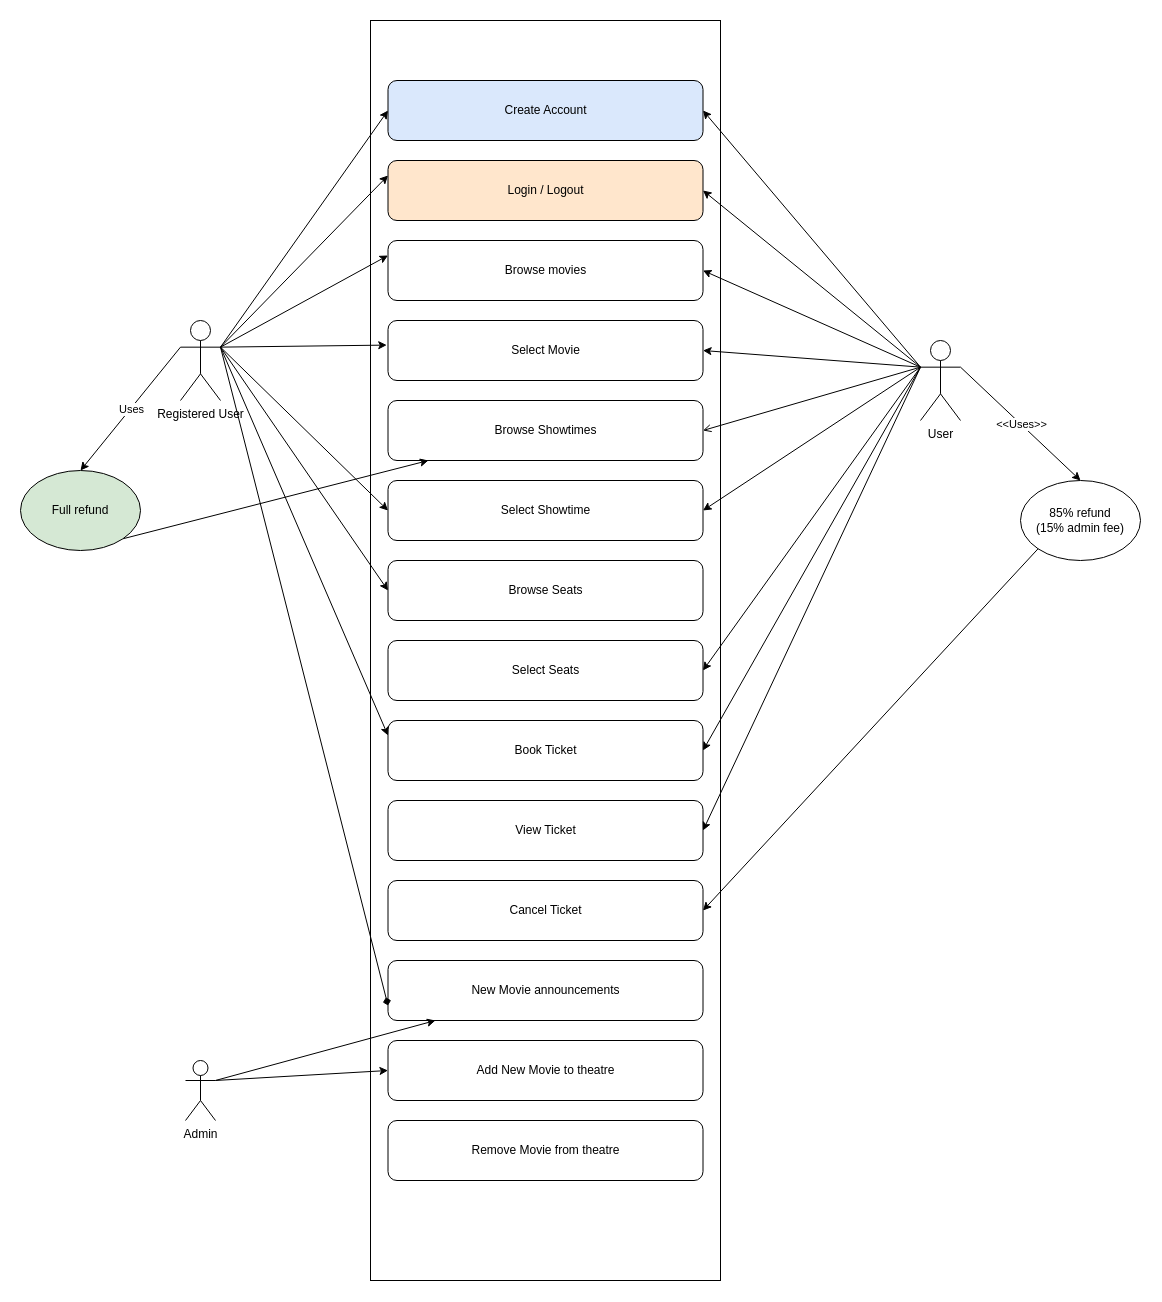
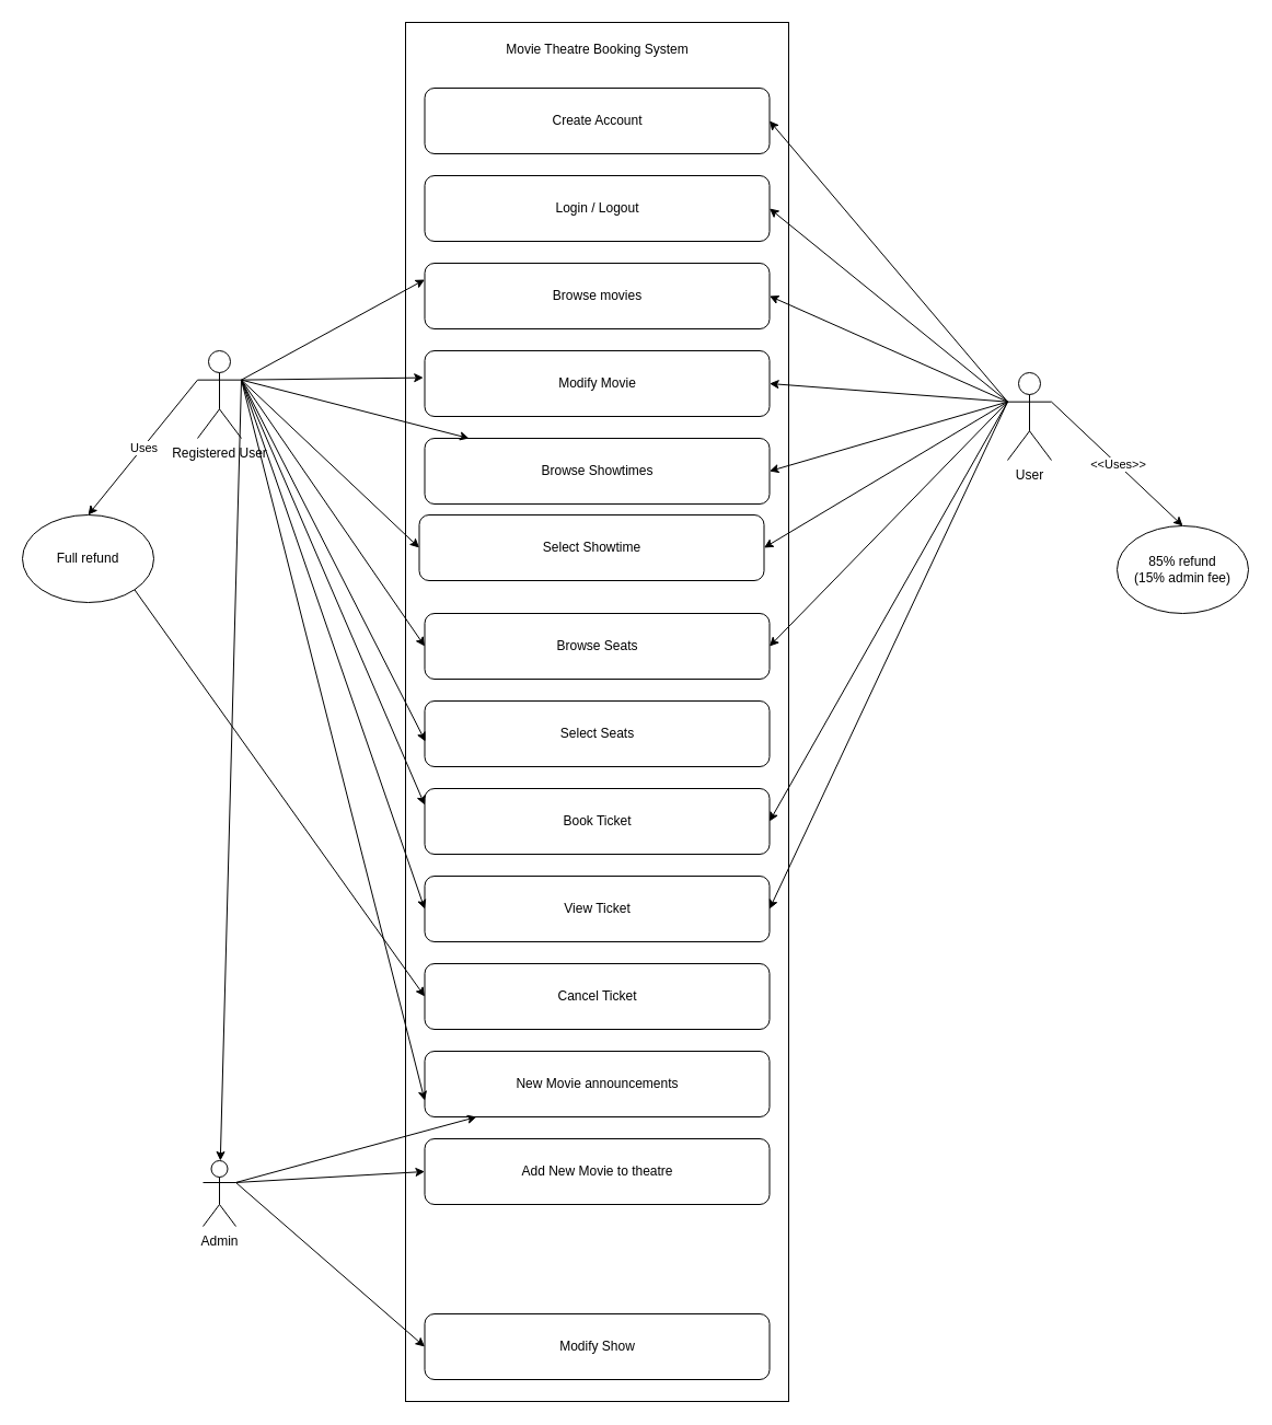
+ <mxCell id="4" value="Movie Theatre Booking System" style="text;html=1;align=center;verticalAlign=middle;whiteSpace=wrap;rounded=0;" vertex="1" parent="1"><mxGeometry x="422.5" y="30" width="245" height="30" as="geometry" /></mxCell>
- <mxCell id="5" value="Create Account" style="rounded=1;whiteSpace=wrap;html=1;fillColor=#dae8fc;" vertex="1" parent="1"><mxGeometry x="387.5" y="80" width="315" height="60" as="geometry" /></mxCell>
+ <mxCell id="5" value="Create Account" style="rounded=1;whiteSpace=wrap;html=1;" vertex="1" parent="1"><mxGeometry x="387.5" y="80" width="315" height="60" as="geometry" /></mxCell>
- <mxCell id="6" value="Login / Logout" style="rounded=1;whiteSpace=wrap;html=1;fillColor=#ffe6cc;" vertex="1" parent="1"><mxGeometry x="387.5" y="160" width="315" height="60" as="geometry" /></mxCell>
+ <mxCell id="6" value="Login / Logout" style="rounded=1;whiteSpace=wrap;html=1;" vertex="1" parent="1"><mxGeometry x="387.5" y="160" width="315" height="60" as="geometry" /></mxCell>
- <mxCell id="34" value="" style="endArrow=classic;html=1;rounded=0;exitX=1;exitY=0.333;exitDx=0;exitDy=0;exitPerimeter=0;entryX=0;entryY=0.5;entryDx=0;entryDy=0;" edge="1" parent="1" source="19" target="5"><mxGeometry width="50" height="50" relative="1" as="geometry"><mxPoint x="340" y="340" as="sourcePoint" /><mxPoint x="390" y="290" as="targetPoint" /></mxGeometry></mxCell>
+ <mxCell id="34" value="" style="endArrow=classic;html=1;rounded=0;exitX=1;exitY=0.333;exitDx=0;exitDy=0;exitPerimeter=0;" edge="1" parent="1" source="19" target="10"><mxGeometry width="50" height="50" relative="1" as="geometry"><mxPoint x="340" y="340" as="sourcePoint" /><mxPoint x="390" y="290" as="targetPoint" /></mxGeometry></mxCell>
- <mxCell id="35" value="" style="endArrow=classic;html=1;rounded=0;exitX=1;exitY=0.333;exitDx=0;exitDy=0;exitPerimeter=0;entryX=0;entryY=0.25;entryDx=0;entryDy=0;" edge="1" parent="1" source="19" target="6"><mxGeometry width="50" height="50" relative="1" as="geometry"><mxPoint x="230" y="357" as="sourcePoint" /><mxPoint x="398" y="120" as="targetPoint" /></mxGeometry></mxCell>
+ <mxCell id="35" value="" style="endArrow=classic;html=1;rounded=0;exitX=1;exitY=0.333;exitDx=0;exitDy=0;exitPerimeter=0;" edge="1" parent="1" source="19" target="49"><mxGeometry width="50" height="50" relative="1" as="geometry"><mxPoint x="230" y="357" as="sourcePoint" /><mxPoint x="398" y="120" as="targetPoint" /></mxGeometry></mxCell>
- <mxCell id="8" value="Select Movie" style="rounded=1;whiteSpace=wrap;html=1;" vertex="1" parent="1"><mxGeometry x="387.5" y="320" width="315" height="60" as="geometry" /></mxCell>
+ <mxCell id="8" value="Modify Movie" style="rounded=1;whiteSpace=wrap;html=1;" vertex="1" parent="1"><mxGeometry x="387.5" y="320" width="315" height="60" as="geometry" /></mxCell>
- <mxCell id="24" value="" style="endArrow=open;html=1;rounded=0;entryX=1;entryY=0.5;entryDx=0;entryDy=0;exitX=0;exitY=0.333;exitDx=0;exitDy=0;exitPerimeter=0;" edge="1" parent="1" source="18" target="10"><mxGeometry width="50" height="50" relative="1" as="geometry"><mxPoint x="960" y="127" as="sourcePoint" /><mxPoint x="743" y="150" as="targetPoint" /></mxGeometry></mxCell>
+ <mxCell id="24" value="" style="endArrow=classic;html=1;rounded=0;entryX=1;entryY=0.5;entryDx=0;entryDy=0;exitX=0;exitY=0.333;exitDx=0;exitDy=0;exitPerimeter=0;" edge="1" parent="1" source="18" target="10"><mxGeometry width="50" height="50" relative="1" as="geometry"><mxPoint x="960" y="127" as="sourcePoint" /><mxPoint x="743" y="150" as="targetPoint" /></mxGeometry></mxCell>
+ <mxCell id="26" value="" style="endArrow=classic;html=1;rounded=0;entryX=1;entryY=0.5;entryDx=0;entryDy=0;exitX=0;exitY=0.333;exitDx=0;exitDy=0;exitPerimeter=0;" edge="1" parent="1" source="18" target="9"><mxGeometry width="50" height="50" relative="1" as="geometry"><mxPoint x="980" y="147" as="sourcePoint" /><mxPoint x="763" y="170" as="targetPoint" /></mxGeometry></mxCell>
- <mxCell id="43" value="" style="endArrow=classic;html=1;rounded=0;exitX=1;exitY=1;exitDx=0;exitDy=0;" edge="1" parent="1" source="44" target="10"><mxGeometry width="50" height="50" relative="1" as="geometry"><mxPoint x="70" y="777" as="sourcePoint" /><mxPoint x="238" y="540" as="targetPoint" /></mxGeometry></mxCell>
+ <mxCell id="43" value="" style="endArrow=classic;html=1;rounded=0;entryX=0;entryY=0.5;entryDx=0;entryDy=0;exitX=1;exitY=1;exitDx=0;exitDy=0;" edge="1" parent="1" source="44" target="14"><mxGeometry width="50" height="50" relative="1" as="geometry"><mxPoint x="70" y="777" as="sourcePoint" /><mxPoint x="238" y="540" as="targetPoint" /></mxGeometry></mxCell>
- <mxCell id="44" value="Full refund" style="ellipse;whiteSpace=wrap;html=1;fillColor=#d5e8d4;" vertex="1" parent="1"><mxGeometry x="20" y="470" width="120" height="80" as="geometry" /></mxCell>
+ <mxCell id="44" value="Full refund" style="ellipse;whiteSpace=wrap;html=1;" vertex="1" parent="1"><mxGeometry x="20" y="470" width="120" height="80" as="geometry" /></mxCell>
- <mxCell id="11" value="Select Showtime" style="rounded=1;whiteSpace=wrap;html=1;" vertex="1" parent="1"><mxGeometry x="387.5" y="480" width="315" height="60" as="geometry" /></mxCell>
+ <mxCell id="11" value="Select Showtime" style="rounded=1;whiteSpace=wrap;html=1;" vertex="1" parent="1"><mxGeometry x="382.5" y="470" width="315" height="60" as="geometry" /></mxCell>
+ <mxCell id="40" value="" style="endArrow=classic;html=1;rounded=0;exitX=1;exitY=0.333;exitDx=0;exitDy=0;exitPerimeter=0;entryX=0.002;entryY=0.616;entryDx=0;entryDy=0;entryPerimeter=0;" edge="1" parent="1" source="19" target="3"><mxGeometry width="50" height="50" relative="1" as="geometry"><mxPoint x="180" y="647" as="sourcePoint" /><mxPoint x="348" y="410" as="targetPoint" /></mxGeometry></mxCell>
- <mxCell id="27" value="" style="endArrow=classic;html=1;rounded=0;entryX=1;entryY=0.5;entryDx=0;entryDy=0;exitX=0;exitY=0.333;exitDx=0;exitDy=0;exitPerimeter=0;" edge="1" parent="1" source="18" target="3"><mxGeometry width="50" height="50" relative="1" as="geometry"><mxPoint x="990" y="157" as="sourcePoint" /><mxPoint x="773" y="180" as="targetPoint" /></mxGeometry></mxCell>
+ <mxCell id="42" value="" style="endArrow=classic;html=1;rounded=0;exitX=1;exitY=0.333;exitDx=0;exitDy=0;exitPerimeter=0;entryX=0;entryY=0.5;entryDx=0;entryDy=0;" edge="1" parent="1" source="19" target="13"><mxGeometry width="50" height="50" relative="1" as="geometry"><mxPoint x="100" y="757" as="sourcePoint" /><mxPoint x="268" y="520" as="targetPoint" /></mxGeometry></mxCell>
- <mxCell id="31" value="" style="endArrow=classic;html=1;rounded=0;exitX=0;exitY=1;exitDx=0;exitDy=0;entryX=1;entryY=0.5;entryDx=0;entryDy=0;" edge="1" parent="1" source="30" target="14"><mxGeometry width="50" height="50" relative="1" as="geometry"><mxPoint x="640" y="750" as="sourcePoint" /><mxPoint x="690" y="700" as="targetPoint" /></mxGeometry></mxCell>
- <mxCell id="47" value="" style="endArrow=diamond;html=1;rounded=0;entryX=0;entryY=0.75;entryDx=0;entryDy=0;exitX=1;exitY=0.333;exitDx=0;exitDy=0;exitPerimeter=0;" edge="1" parent="1" source="19" target="15"><mxGeometry width="50" height="50" relative="1" as="geometry"><mxPoint x="210" y="500" as="sourcePoint" /><mxPoint x="330" y="700" as="targetPoint" /></mxGeometry></mxCell>
+ <mxCell id="47" value="" style="endArrow=classic;html=1;rounded=0;entryX=0;entryY=0.75;entryDx=0;entryDy=0;exitX=1;exitY=0.333;exitDx=0;exitDy=0;exitPerimeter=0;" edge="1" parent="1" source="19" target="15"><mxGeometry width="50" height="50" relative="1" as="geometry"><mxPoint x="210" y="500" as="sourcePoint" /><mxPoint x="330" y="700" as="targetPoint" /></mxGeometry></mxCell>
- <mxCell id="17" value="Remove Movie from theatre" style="rounded=1;whiteSpace=wrap;html=1;" vertex="1" parent="1"><mxGeometry x="387.5" y="1120" width="315" height="60" as="geometry" /></mxCell>
+ <mxCell id="52" value="" style="endArrow=classic;html=1;rounded=0;exitX=1;exitY=0.333;exitDx=0;exitDy=0;exitPerimeter=0;entryX=0;entryY=0.5;entryDx=0;entryDy=0;" edge="1" parent="1" source="49" target="48"><mxGeometry width="50" height="50" relative="1" as="geometry"><mxPoint x="360" y="1100" as="sourcePoint" /><mxPoint x="410" y="1050" as="targetPoint" /></mxGeometry></mxCell>
+ <mxCell id="48" value="Modify Show" style="rounded=1;whiteSpace=wrap;html=1;" vertex="1" parent="1"><mxGeometry x="387.5" y="1200" width="315" height="60" as="geometry" /></mxCell>
